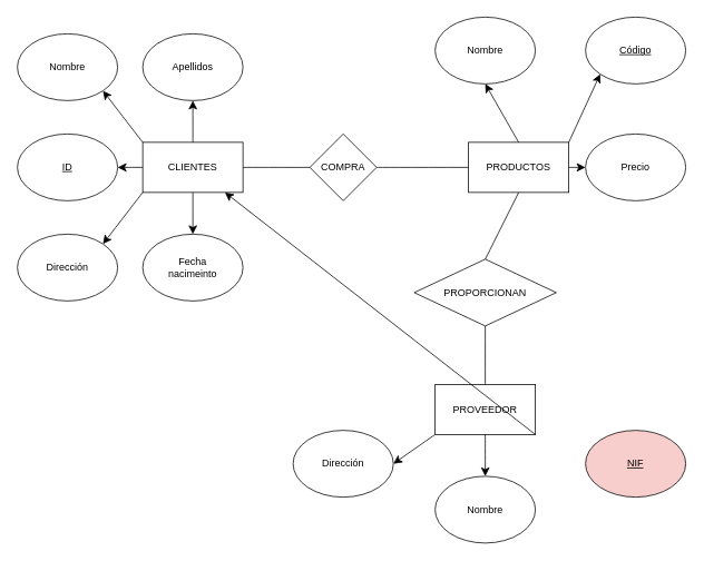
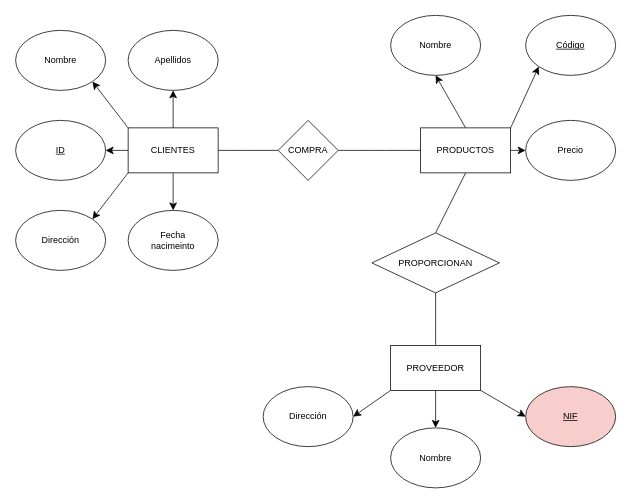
- <mxCell id="32" value="" style="endArrow=classic;html=1;rounded=0;fontSize=12;startSize=8;endSize=8;curved=1;exitX=1;exitY=1;exitDx=0;exitDy=0;" edge="1" parent="1" source="14" target="3"><mxGeometry width="50" height="50" relative="1" as="geometry"><mxPoint x="640" y="560" as="sourcePoint" /><mxPoint x="690" y="510" as="targetPoint" /></mxGeometry></mxCell>
+ <mxCell id="32" value="" style="endArrow=classic;html=1;rounded=0;fontSize=12;startSize=8;endSize=8;curved=1;entryX=0;entryY=0.5;entryDx=0;entryDy=0;exitX=1;exitY=1;exitDx=0;exitDy=0;" edge="1" parent="1" source="14" target="17"><mxGeometry width="50" height="50" relative="1" as="geometry"><mxPoint x="640" y="560" as="sourcePoint" /><mxPoint x="690" y="510" as="targetPoint" /></mxGeometry></mxCell>
